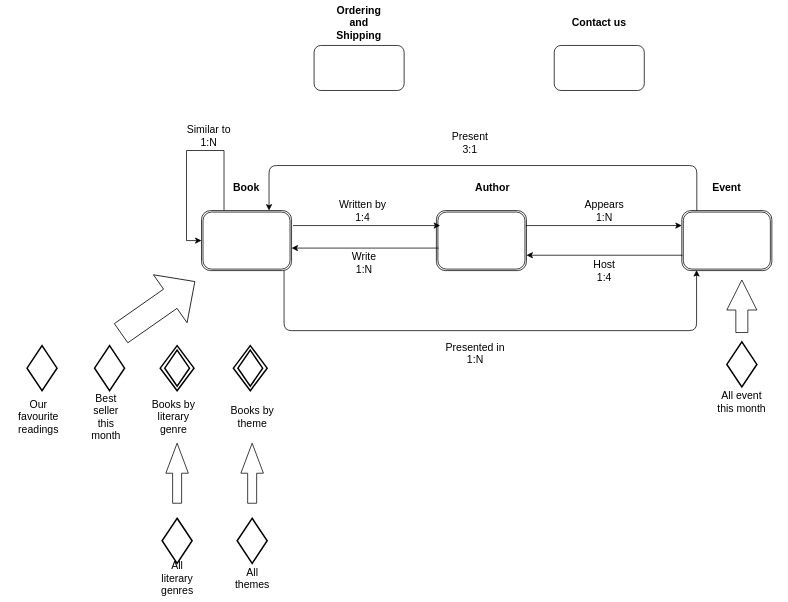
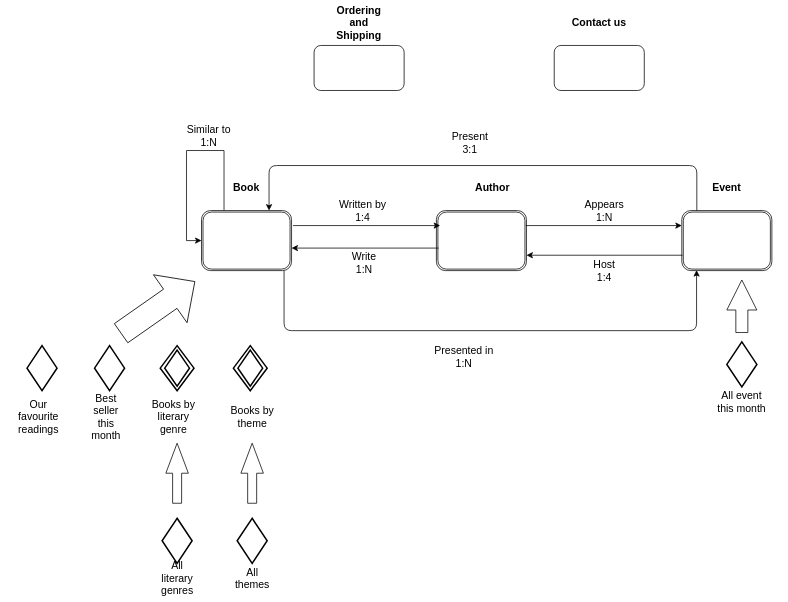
- <mxCell id="24" value="Presented in&lt;br style=&quot;font-size: 14px;&quot;&gt;1:N&lt;br style=&quot;font-size: 14px;&quot;&gt;" style="text;html=1;strokeColor=none;fillColor=none;align=center;verticalAlign=middle;whiteSpace=wrap;rounded=0;fontSize=14;" parent="1" vertex="1"><mxGeometry x="558" y="460" width="150" height="20" as="geometry" /></mxCell>
+ <mxCell id="24" value="Presented in&lt;br style=&quot;font-size: 14px;&quot;&gt;1:N&lt;br style=&quot;font-size: 14px;&quot;&gt;" style="text;html=1;strokeColor=none;fillColor=none;align=center;verticalAlign=middle;whiteSpace=wrap;rounded=0;fontSize=14;" parent="1" vertex="1"><mxGeometry x="543" y="465" width="150" height="20" as="geometry" /></mxCell>
